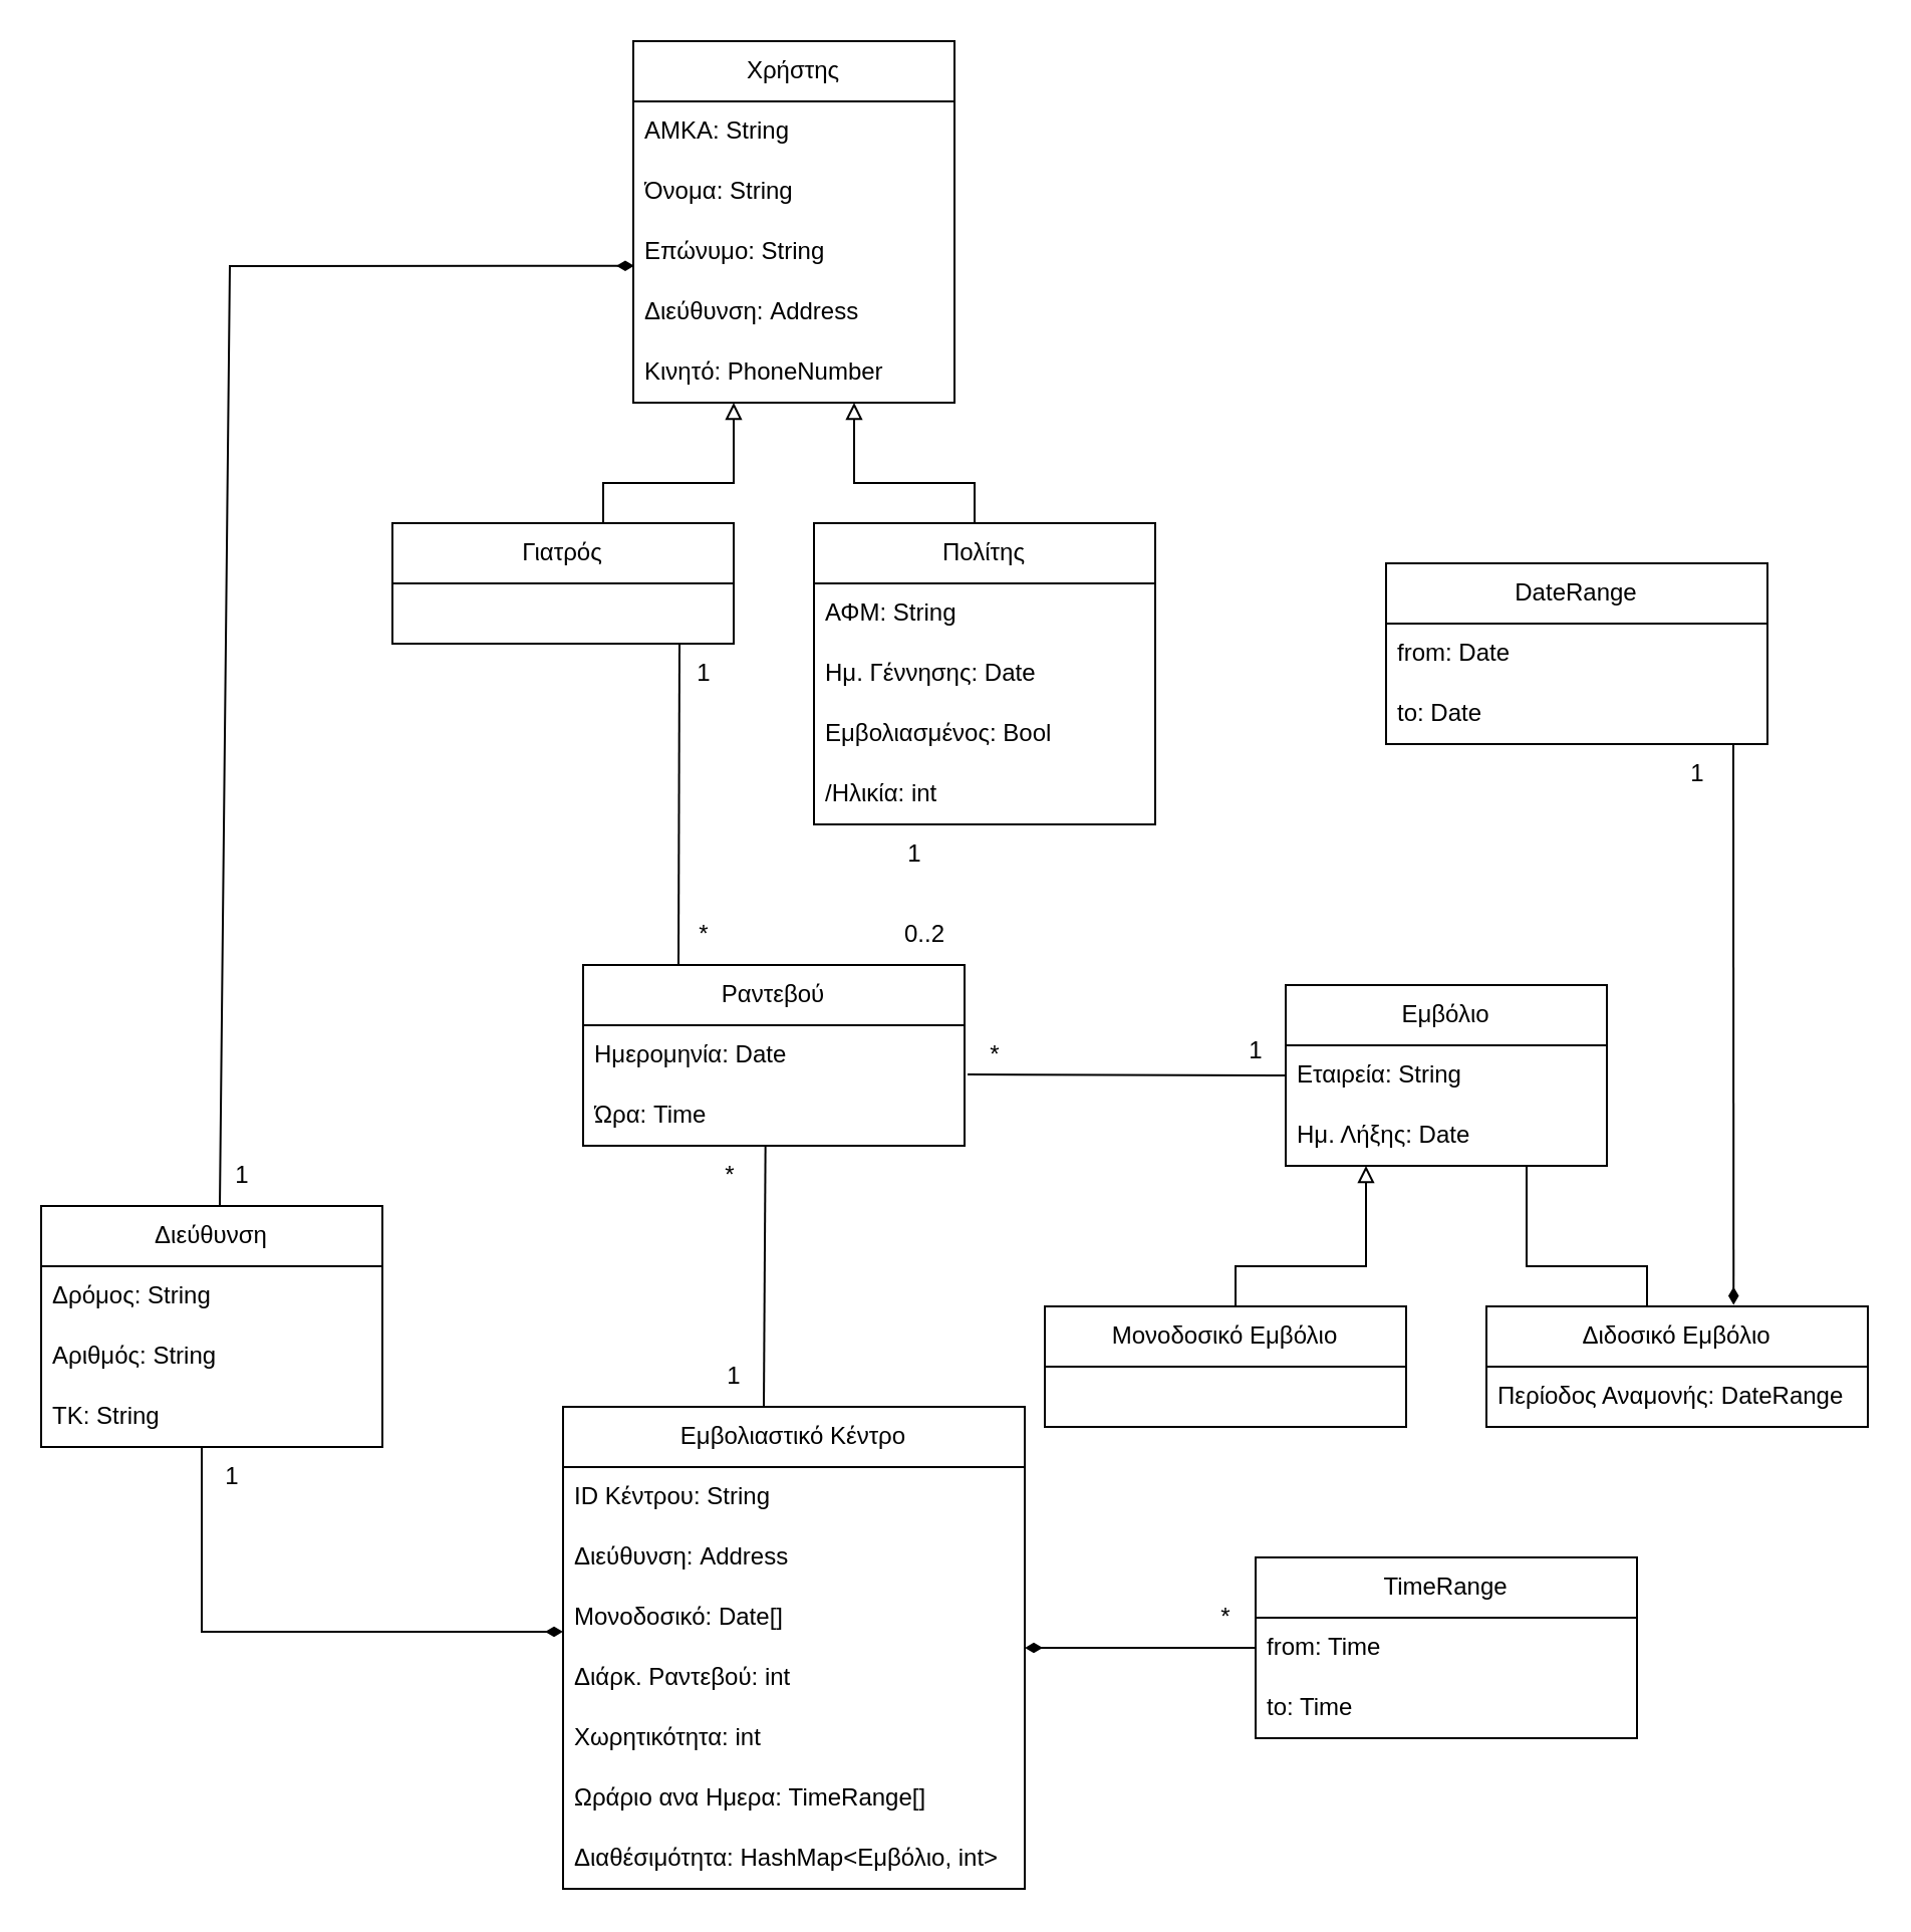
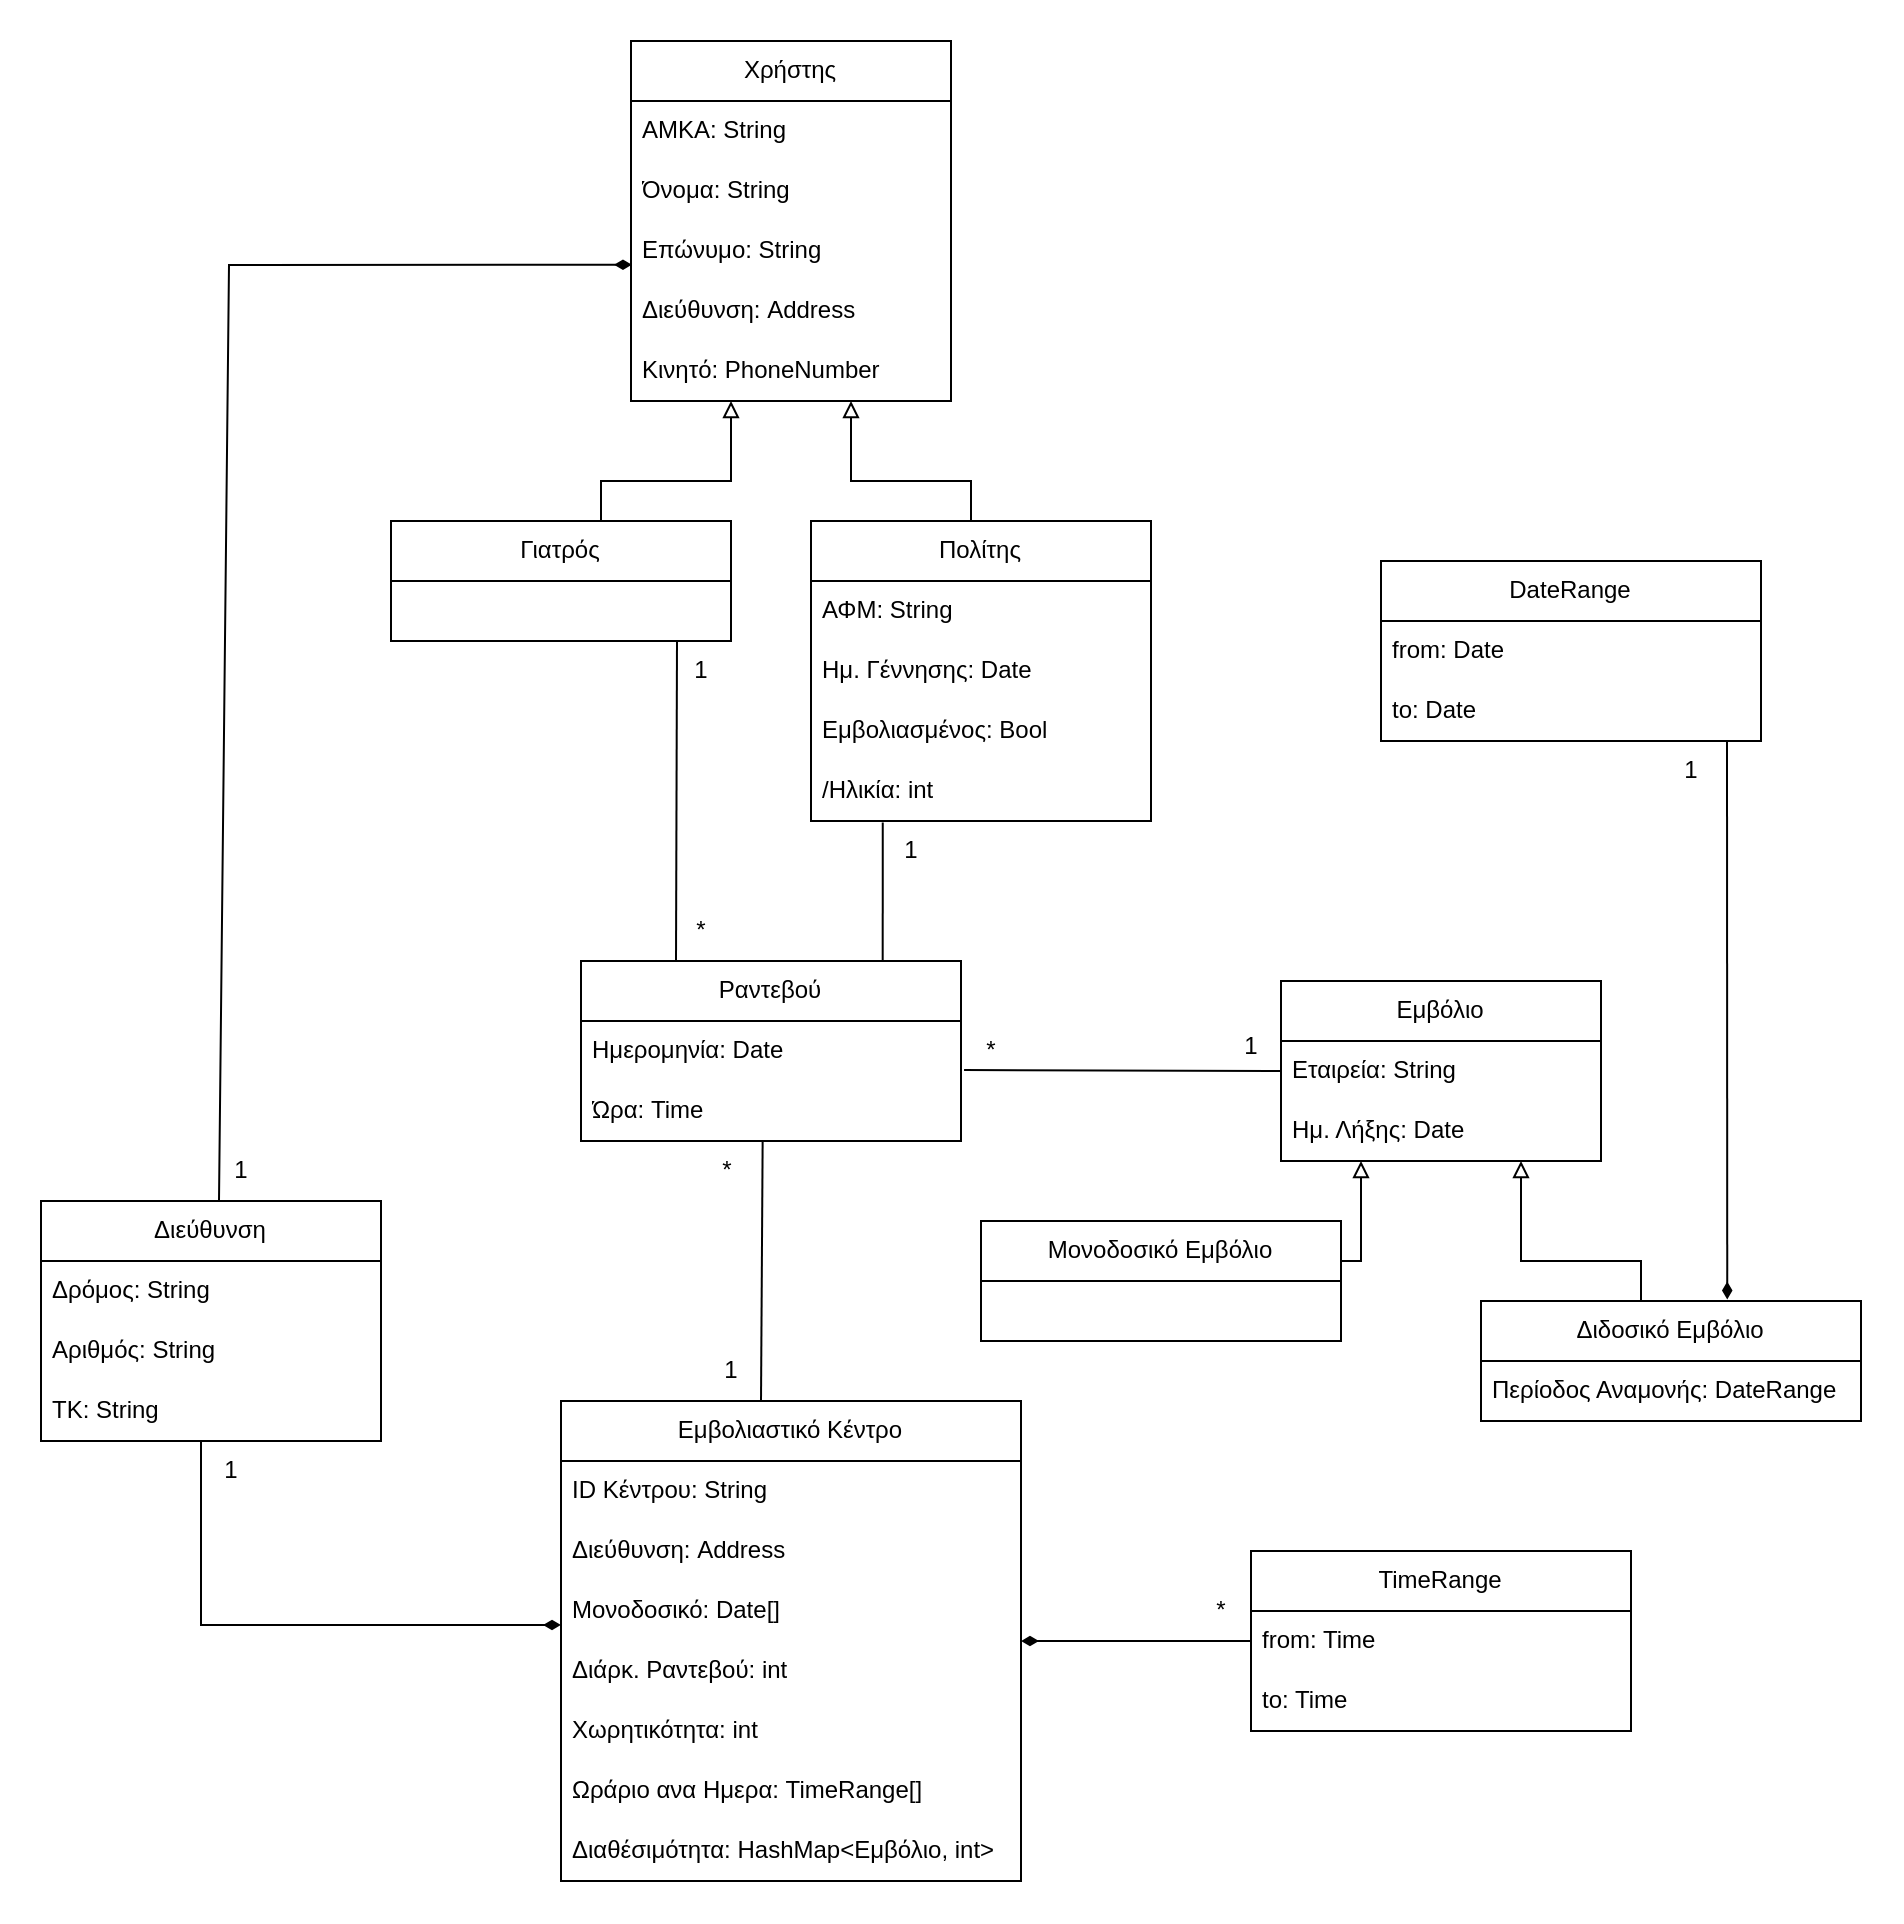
+ <mxCell id="41" value="" style="endArrow=none;html=1;rounded=0;entryX=0.794;entryY=-0.002;entryDx=0;entryDy=0;entryPerimeter=0;exitX=0.211;exitY=1.027;exitDx=0;exitDy=0;exitPerimeter=0;" parent="1" source="6" target="23" edge="1"><mxGeometry width="50" height="50" relative="1" as="geometry"><mxPoint x="460" y="420" as="sourcePoint" /><mxPoint x="440" y="470" as="targetPoint" /></mxGeometry></mxCell>
- <mxCell id="64" value="0..2" style="text;html=1;align=center;verticalAlign=middle;resizable=0;points=[];autosize=1;strokeColor=none;fillColor=none;" parent="1" vertex="1"><mxGeometry x="440" y="450" width="40" height="30" as="geometry" /></mxCell>
- <mxCell id="22" style="edgeStyle=orthogonalEdgeStyle;rounded=0;orthogonalLoop=1;jettySize=auto;html=1;endArrow=none;endFill=0;exitX=0.5;exitY=0;exitDx=0;exitDy=0;entryX=0.75;entryY=1;entryDx=0;entryDy=0;entryPerimeter=0;" parent="1" source="20" target="17" edge="1"><mxGeometry relative="1" as="geometry"><mxPoint x="850" y="660" as="sourcePoint" /><mxPoint x="760" y="620" as="targetPoint" /><Array as="points"><mxPoint x="820" y="650" /><mxPoint x="820" y="630" /><mxPoint x="760" y="630" /></Array></mxGeometry></mxCell>
+ <mxCell id="22" style="edgeStyle=orthogonalEdgeStyle;rounded=0;orthogonalLoop=1;jettySize=auto;html=1;endArrow=block;endFill=0;exitX=0.5;exitY=0;exitDx=0;exitDy=0;entryX=0.75;entryY=1;entryDx=0;entryDy=0;entryPerimeter=0;" parent="1" source="20" target="17" edge="1"><mxGeometry relative="1" as="geometry"><mxPoint x="850" y="660" as="sourcePoint" /><mxPoint x="760" y="620" as="targetPoint" /><Array as="points"><mxPoint x="820" y="650" /><mxPoint x="820" y="630" /><mxPoint x="760" y="630" /></Array></mxGeometry></mxCell>
- <mxCell id="19" value="Μονοδοσικό Εμβόλιο" style="swimlane;fontStyle=0;childLayout=stackLayout;horizontal=1;startSize=30;horizontalStack=0;resizeParent=1;resizeParentMax=0;resizeLast=0;collapsible=1;marginBottom=0;whiteSpace=wrap;html=1;" parent="1" vertex="1"><mxGeometry x="520" y="650" width="180" height="60" as="geometry"><mxRectangle x="180" y="460" width="150" height="30" as="alternateBounds" /></mxGeometry></mxCell>
+ <mxCell id="19" value="Μονοδοσικό Εμβόλιο" style="swimlane;fontStyle=0;childLayout=stackLayout;horizontal=1;startSize=30;horizontalStack=0;resizeParent=1;resizeParentMax=0;resizeLast=0;collapsible=1;marginBottom=0;whiteSpace=wrap;html=1;" parent="1" vertex="1"><mxGeometry x="490" y="610" width="180" height="60" as="geometry"><mxRectangle x="180" y="460" width="150" height="30" as="alternateBounds" /></mxGeometry></mxCell>
